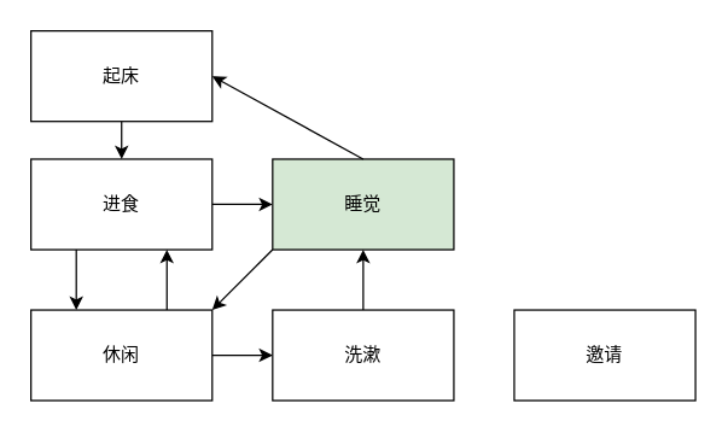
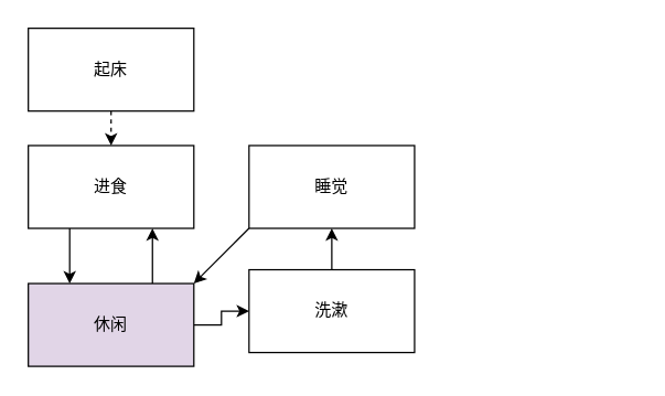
- <mxCell id="15" value="" style="endArrow=classic;html=1;rounded=0;exitX=0.5;exitY=0;exitDx=0;exitDy=0;entryX=1;entryY=0.5;entryDx=0;entryDy=0;" parent="1" source="6" target="3" edge="1"><mxGeometry width="50" height="50" relative="1" as="geometry"><mxPoint x="260" y="85" as="sourcePoint" /><mxPoint x="310" y="35" as="targetPoint" /></mxGeometry></mxCell>
- <mxCell id="2" style="edgeStyle=orthogonalEdgeStyle;rounded=0;orthogonalLoop=1;jettySize=auto;html=1;exitX=0.5;exitY=1;exitDx=0;exitDy=0;entryX=0.5;entryY=0;entryDx=0;entryDy=0;" parent="1" source="3" target="5" edge="1"><mxGeometry relative="1" as="geometry" /></mxCell>
+ <mxCell id="2" style="edgeStyle=orthogonalEdgeStyle;rounded=0;orthogonalLoop=1;jettySize=auto;html=1;exitX=0.5;exitY=1;exitDx=0;exitDy=0;entryX=0.5;entryY=0;entryDx=0;entryDy=0;dashed=1;" parent="1" source="3" target="5" edge="1"><mxGeometry relative="1" as="geometry" /></mxCell>
- <mxCell id="4" style="edgeStyle=orthogonalEdgeStyle;rounded=0;orthogonalLoop=1;jettySize=auto;html=1;entryX=0;entryY=0.5;entryDx=0;entryDy=0;" parent="1" source="5" target="6" edge="1"><mxGeometry relative="1" as="geometry" /></mxCell>
- <mxCell id="6" value="睡觉" style="rounded=0;whiteSpace=wrap;html=1;fillColor=#d5e8d4;" parent="1" vertex="1"><mxGeometry x="180" y="105" width="120" height="60" as="geometry" /></mxCell>
+ <mxCell id="6" value="睡觉" style="rounded=0;whiteSpace=wrap;html=1;" parent="1" vertex="1"><mxGeometry x="180" y="105" width="120" height="60" as="geometry" /></mxCell>
- <mxCell id="10" value="休闲" style="rounded=0;whiteSpace=wrap;html=1;" parent="1" vertex="1"><mxGeometry x="20" y="205" width="120" height="60" as="geometry" /></mxCell>
+ <mxCell id="10" value="休闲" style="rounded=0;whiteSpace=wrap;html=1;fillColor=#e1d5e7;" parent="1" vertex="1"><mxGeometry x="20" y="205" width="120" height="60" as="geometry" /></mxCell>
- <mxCell id="8" value="洗漱" style="rounded=0;whiteSpace=wrap;html=1;" parent="1" vertex="1"><mxGeometry x="180" y="205" width="120" height="60" as="geometry" /></mxCell>
+ <mxCell id="8" value="洗漱" style="rounded=0;whiteSpace=wrap;html=1;" parent="1" vertex="1"><mxGeometry x="180" y="195" width="120" height="60" as="geometry" /></mxCell>
- <mxCell id="11" value="邀请" style="rounded=0;whiteSpace=wrap;html=1;" parent="1" vertex="1"><mxGeometry x="340" y="205" width="120" height="60" as="geometry" /></mxCell>
